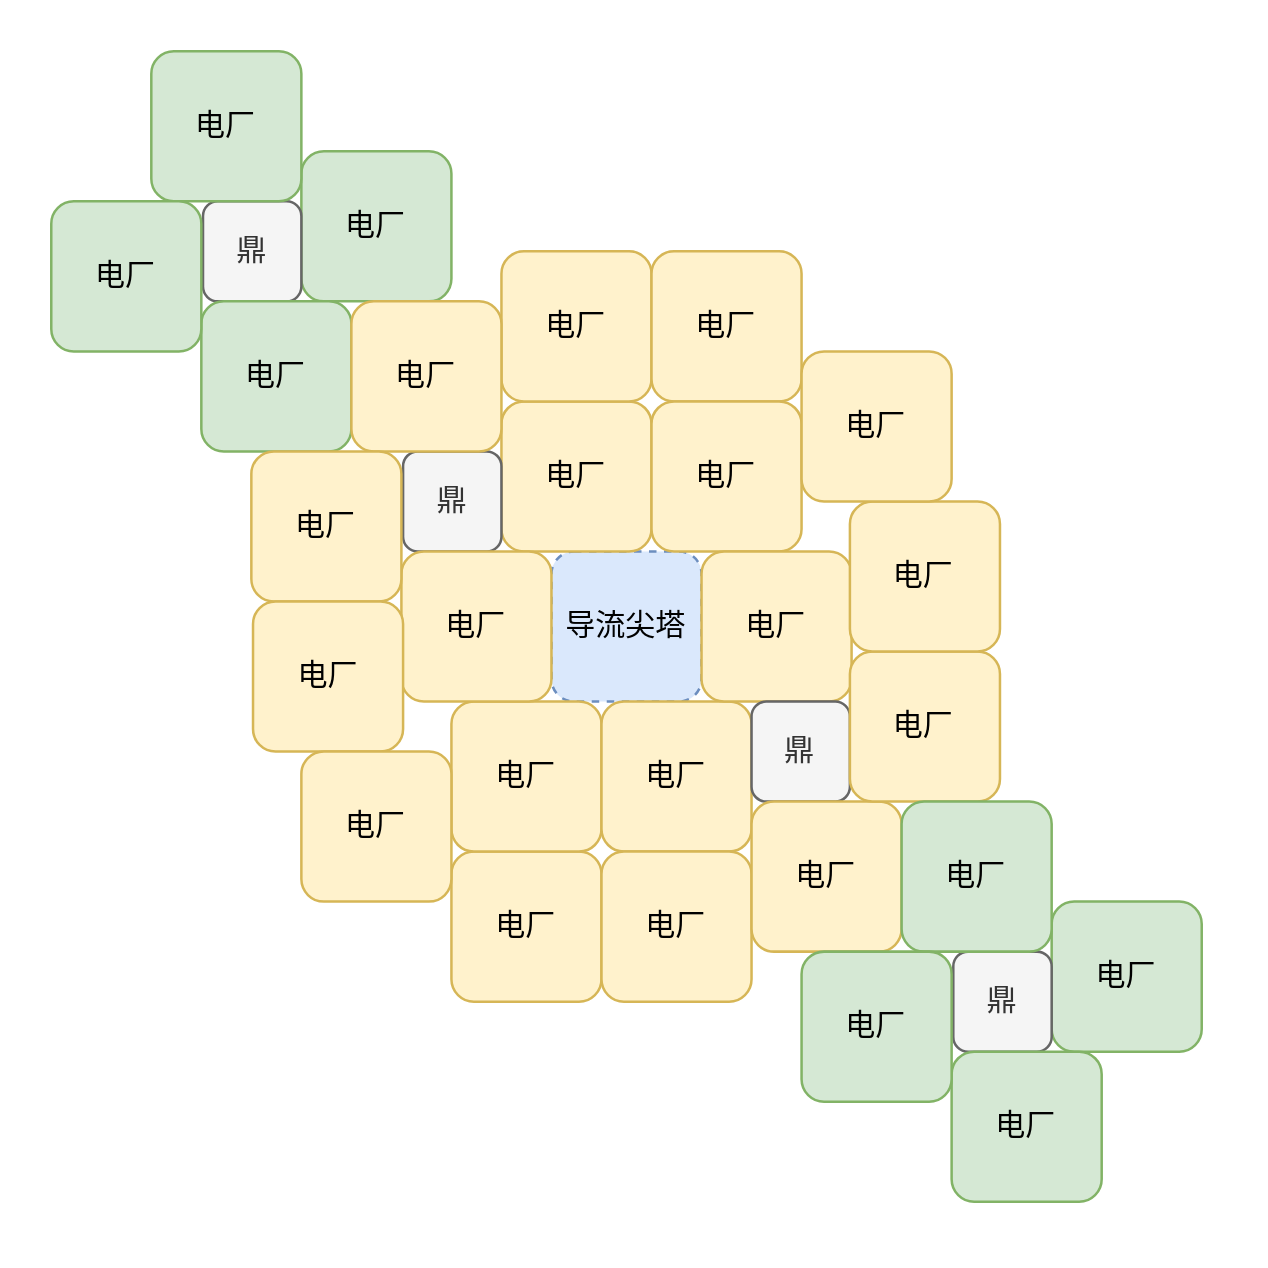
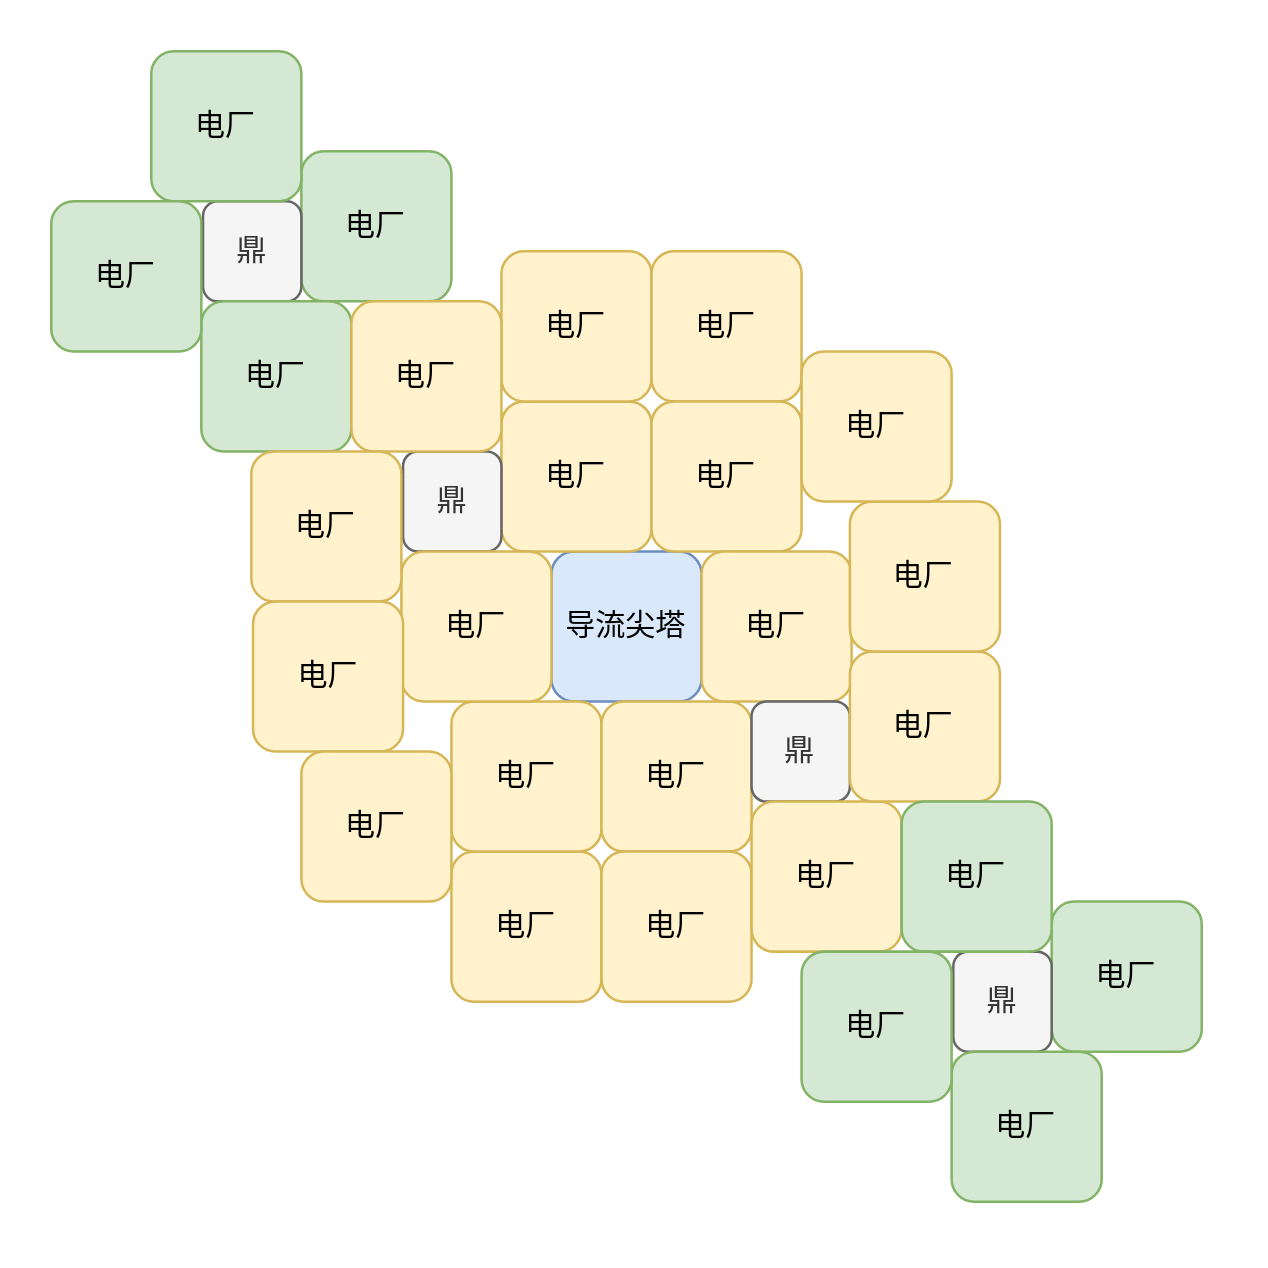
- <mxCell id="9" value="导流尖塔" style="rounded=1;whiteSpace=wrap;html=1;fillColor=#dae8fc;strokeColor=#6c8ebf;imageHeight=24;imageWidth=24;dashed=1;" parent="8" vertex="1"><mxGeometry x="120" y="120" width="60" height="60" as="geometry" /></mxCell>
+ <mxCell id="9" value="导流尖塔" style="rounded=1;whiteSpace=wrap;html=1;fillColor=#dae8fc;strokeColor=#6c8ebf;imageHeight=24;imageWidth=24;" parent="8" vertex="1"><mxGeometry x="120" y="120" width="60" height="60" as="geometry" /></mxCell>
